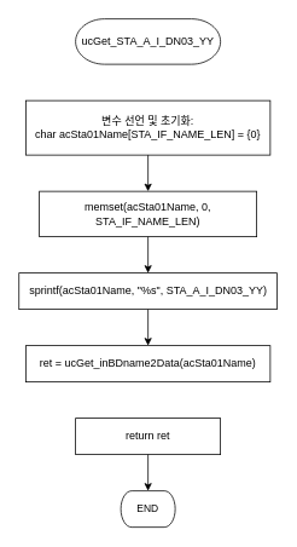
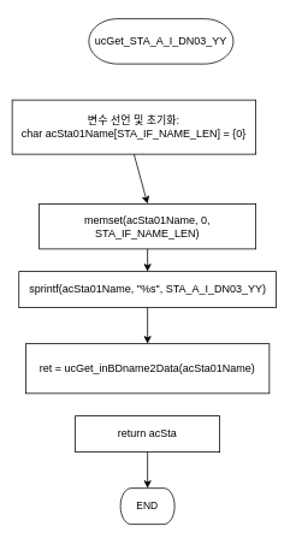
- <mxCell id="2" value="&lt;div style=&quot;&quot;&gt;&lt;font style=&quot;direction: ltr; line-height: 120%; opacity: 1;&quot;&gt;ucGet_STA_A_I_DN03_YY&lt;/font&gt;&lt;/div&gt;" style="verticalAlign=middle;align=center;overflow=width;vsdxID=2;fillColor=#FFFFFF;gradientColor=none;shape=stencil(tVLLDsIgEPwajiQIMfFe638Qu22JCM2Ctv69kK0Rm9qDibeZndkXC1NV6PUATIoQ0V9gNE3smToyKY3rAU1MiKmaqar1CB36m2uIDzo7M7r6e64wUZ4UOUWKB9GdIH4irzWu8B42vRrPScNFXZzN+5mvl3qJXE8mcPRRR+Pdh2Y1dsBTE95a3c0TkBRGgKEIb6wg1/r+ssCXd/vLCgm8z9caa+n6pb48dwrRV1H1Ew==);strokeColor=#000000;spacingTop=-1;spacingBottom=-1;spacingLeft=-1;spacingRight=-1;points=[[0.5,1,0],[0.5,0,0],[0,0.5,0],[1,0.5,0]];labelBackgroundColor=none;rounded=0;html=1;whiteSpace=wrap;strokeWidth=1;fontStyle=0" vertex="1" parent="1"><mxGeometry x="83" y="20" width="160" height="50" as="geometry" /></mxCell>
+ <mxCell id="2" value="&lt;div style=&quot;&quot;&gt;&lt;font style=&quot;direction: ltr; line-height: 120%; opacity: 1;&quot;&gt;ucGet_STA_A_I_DN03_YY&lt;/font&gt;&lt;/div&gt;" style="verticalAlign=middle;align=center;overflow=width;vsdxID=2;fillColor=#FFFFFF;gradientColor=none;shape=stencil(tVLLDsIgEPwajiQIMfFe638Qu22JCM2Ctv69kK0Rm9qDibeZndkXC1NV6PUATIoQ0V9gNE3smToyKY3rAU1MiKmaqar1CB36m2uIDzo7M7r6e64wUZ4UOUWKB9GdIH4irzWu8B42vRrPScNFXZzN+5mvl3qJXE8mcPRRR+Pdh2Y1dsBTE95a3c0TkBRGgKEIb6wg1/r+ssCXd/vLCgm8z9caa+n6pb48dwrRV1H1Ew==);strokeColor=#000000;spacingTop=-1;spacingBottom=-1;spacingLeft=-1;spacingRight=-1;points=[[0.5,1,0],[0.5,0,0],[0,0.5,0],[1,0.5,0]];labelBackgroundColor=none;rounded=0;html=1;whiteSpace=wrap;strokeWidth=1;fontStyle=0" vertex="1" parent="1"><mxGeometry x="98" y="20" width="160" height="50" as="geometry" /></mxCell>
- <mxCell id="3" value="변수 선언 및 초기화:&lt;br&gt;char acSta01Name[STA_IF_NAME_LEN] = {0}" style="rounded=0;whiteSpace=wrap;html=1;strokeWidth=1;fontStyle=0;fillColor=none;strokeColor=#000000;" vertex="1" parent="1"><mxGeometry x="28" y="110" width="270" height="60" as="geometry" /></mxCell>
+ <mxCell id="3" value="변수 선언 및 초기화:&lt;br&gt;char acSta01Name[STA_IF_NAME_LEN] = {0}" style="rounded=0;whiteSpace=wrap;html=1;strokeWidth=1;fontStyle=0;fillColor=none;strokeColor=#000000;" vertex="1" parent="1"><mxGeometry x="13" y="110" width="270" height="60" as="geometry" /></mxCell>
- <mxCell id="4" value="memset(acSta01Name, 0, STA_IF_NAME_LEN)" style="rounded=0;whiteSpace=wrap;html=1;strokeWidth=1;fontStyle=0;fillColor=none;strokeColor=#000000;" vertex="1" parent="1"><mxGeometry x="43" y="210" width="240" height="50" as="geometry" /></mxCell>
+ <mxCell id="4" value="memset(acSta01Name, 0, STA_IF_NAME_LEN)" style="rounded=0;whiteSpace=wrap;html=1;strokeWidth=1;fontStyle=0;fillColor=none;strokeColor=#000000;" vertex="1" parent="1"><mxGeometry x="43" y="225" width="240" height="50" as="geometry" /></mxCell>
- <mxCell id="6" value="ret = ucGet_inBDname2Data(acSta01Name)" style="rounded=0;whiteSpace=wrap;html=1;strokeWidth=1;fontStyle=0;fillColor=none;strokeColor=#000000;" vertex="1" parent="1"><mxGeometry x="28" y="380" width="270" height="40" as="geometry" /></mxCell>
+ <mxCell id="6" value="ret = ucGet_inBDname2Data(acSta01Name)" style="rounded=0;whiteSpace=wrap;html=1;strokeWidth=1;fontStyle=0;fillColor=none;strokeColor=#000000;" vertex="1" parent="1"><mxGeometry x="28" y="380" width="270" height="55" as="geometry" /></mxCell>
- <mxCell id="7" value="return ret" style="rounded=0;whiteSpace=wrap;html=1;strokeWidth=1;fontStyle=0;fillColor=none;strokeColor=#000000;" vertex="1" parent="1"><mxGeometry x="83" y="460" width="160" height="40" as="geometry" /></mxCell>
+ <mxCell id="7" value="return acSta" style="rounded=0;whiteSpace=wrap;html=1;strokeWidth=1;fontStyle=0;fillColor=none;strokeColor=#000000;" vertex="1" parent="1"><mxGeometry x="83" y="460" width="160" height="40" as="geometry" /></mxCell>
